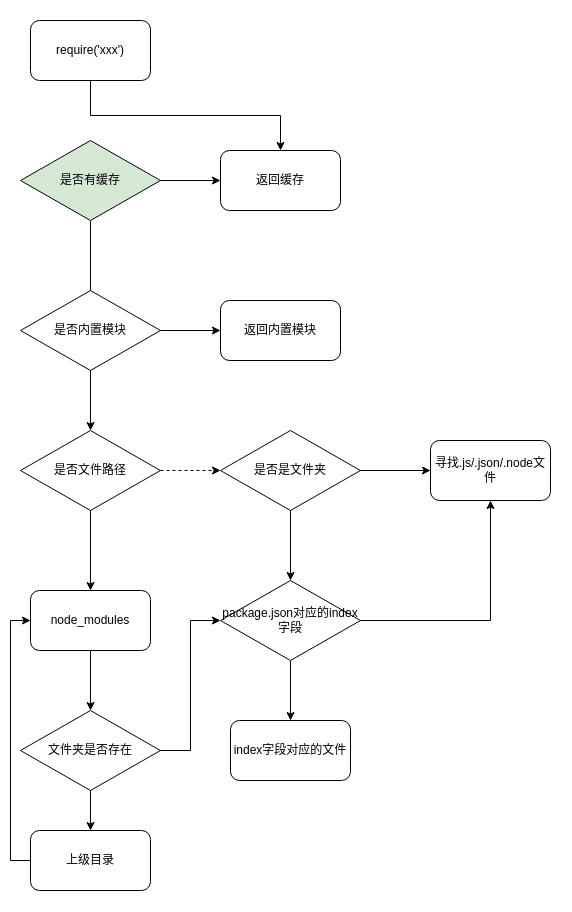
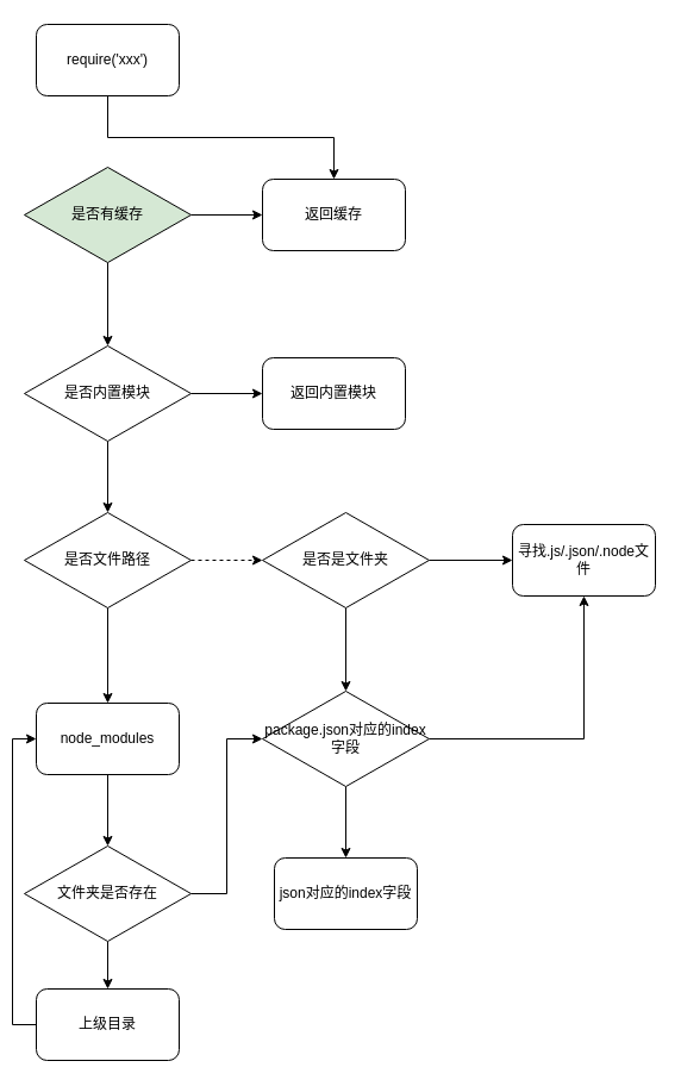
- <mxCell id="5" style="edgeStyle=orthogonalEdgeStyle;rounded=0;orthogonalLoop=1;jettySize=auto;html=1;endArrow=none;" edge="1" parent="1" source="6" target="10"><mxGeometry relative="1" as="geometry" /></mxCell>
+ <mxCell id="5" style="edgeStyle=orthogonalEdgeStyle;rounded=0;orthogonalLoop=1;jettySize=auto;html=1;" edge="1" parent="1" source="6" target="10"><mxGeometry relative="1" as="geometry" /></mxCell>
- <mxCell id="27" value="index字段对应的文件" style="rounded=1;whiteSpace=wrap;html=1;" vertex="1" parent="1"><mxGeometry x="230" y="720" width="120" height="60" as="geometry" /></mxCell>
+ <mxCell id="27" value="json对应的index字段" style="rounded=1;whiteSpace=wrap;html=1;" vertex="1" parent="1"><mxGeometry x="230" y="720" width="120" height="60" as="geometry" /></mxCell>
